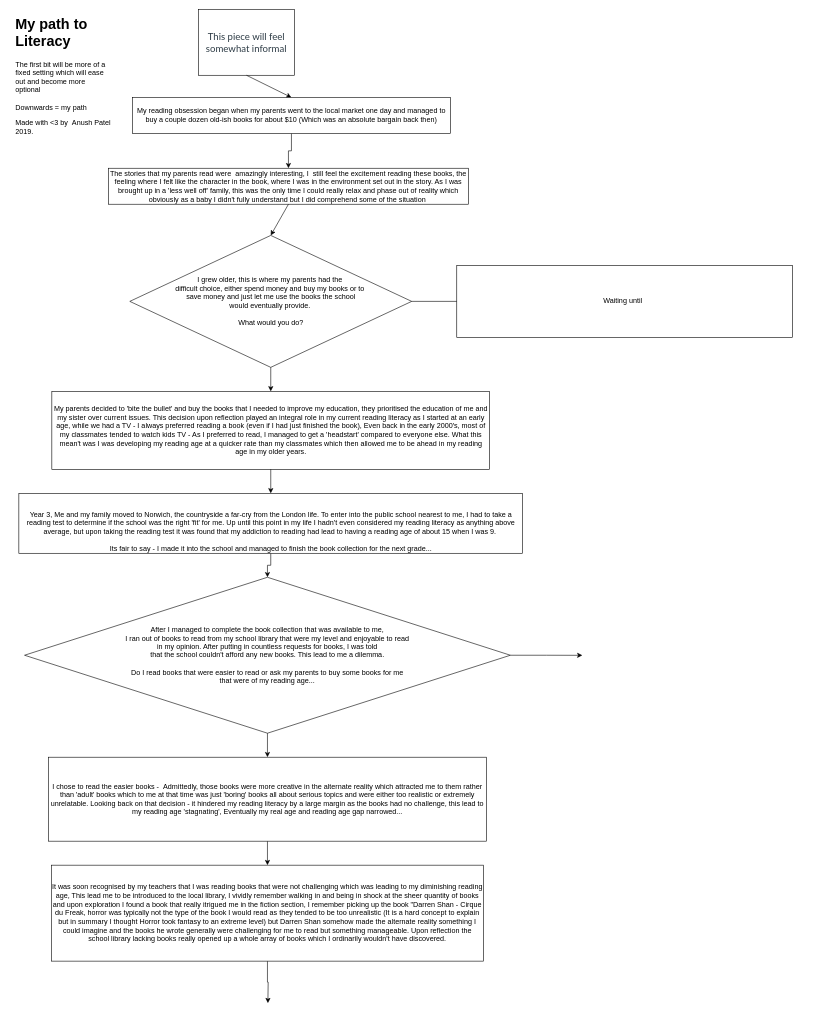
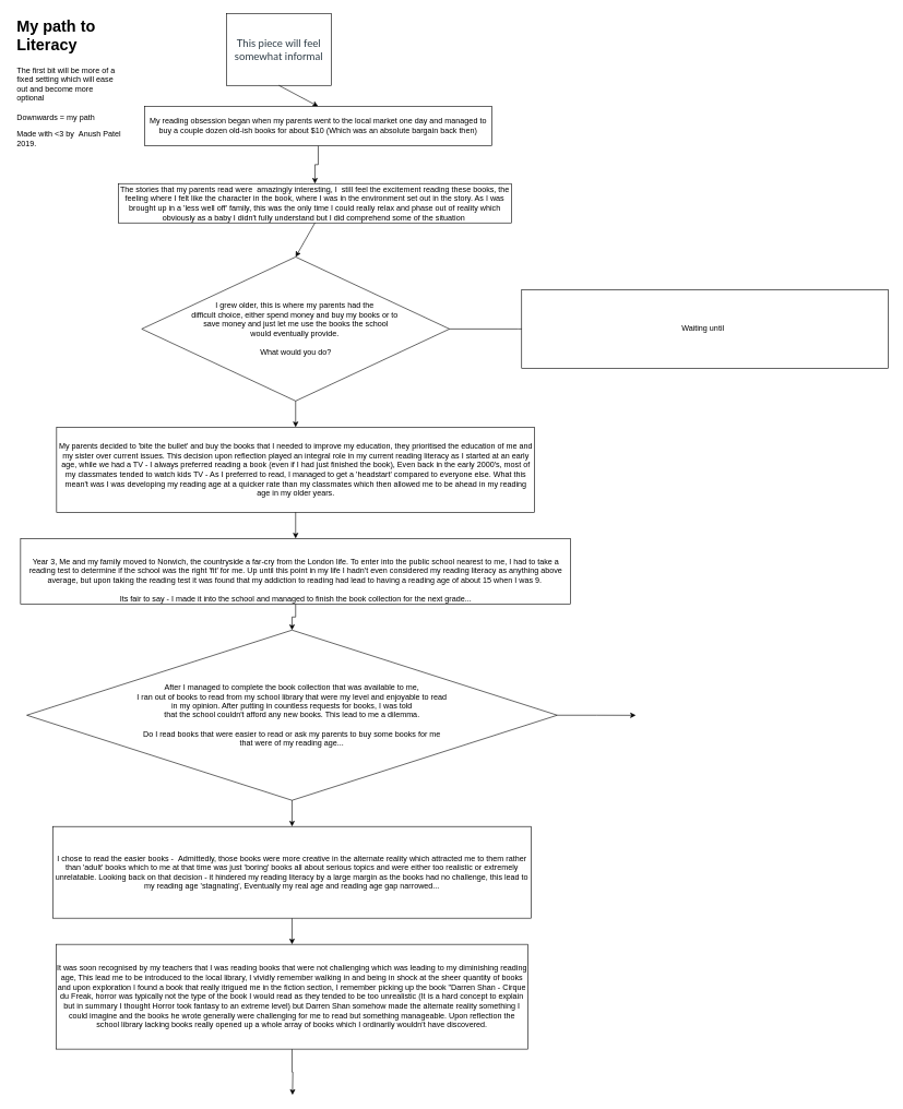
- <mxCell id="3" value="&lt;span style=&quot;font-size: 16px ; color: rgb(45 , 59 , 69) ; font-family: &amp;#34;lato&amp;#34; , &amp;#34;helvetica neue&amp;#34; , &amp;#34;helvetica&amp;#34; , &amp;#34;arial&amp;#34; , sans-serif ; background-color: rgb(255 , 255 , 255)&quot;&gt;This piece will feel somewhat informal&lt;/span&gt;" style="rounded=0;whiteSpace=wrap;html=1;" parent="1" vertex="1"><mxGeometry x="330" y="15" width="160" height="110" as="geometry" /></mxCell>
+ <mxCell id="3" value="&lt;span style=&quot;font-size: 16px ; color: rgb(45 , 59 , 69) ; font-family: &amp;#34;lato&amp;#34; , &amp;#34;helvetica neue&amp;#34; , &amp;#34;helvetica&amp;#34; , &amp;#34;arial&amp;#34; , sans-serif ; background-color: rgb(255 , 255 , 255)&quot;&gt;This piece will feel somewhat informal&lt;/span&gt;" style="rounded=0;whiteSpace=wrap;html=1;" parent="1" vertex="1"><mxGeometry x="345" y="20" width="160" height="110" as="geometry" /></mxCell>
- <mxCell id="21" value="Waiting until &amp;nbsp;" style="rounded=0;whiteSpace=wrap;html=1;" vertex="1" parent="1"><mxGeometry x="760.643" y="442" width="560" height="120" as="geometry" /></mxCell>
+ <mxCell id="21" value="Waiting until &amp;nbsp;" style="rounded=0;whiteSpace=wrap;html=1;" vertex="1" parent="1"><mxGeometry x="795.643" y="442" width="560" height="120" as="geometry" /></mxCell>
